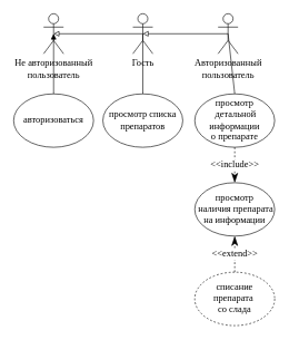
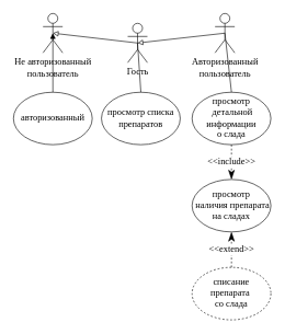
- <mxCell id="15" value="Гость" style="shape=umlActor;verticalLabelPosition=bottom;verticalAlign=top;html=1;outlineConnect=0;fontFamily=Times New Roman;fontSize=14;" vertex="1" parent="1"><mxGeometry x="199" y="20" width="30" height="60" as="geometry" /></mxCell>
+ <mxCell id="15" value="Гость" style="shape=umlActor;verticalLabelPosition=bottom;verticalAlign=top;html=1;outlineConnect=0;fontFamily=Times New Roman;fontSize=14;" vertex="1" parent="1"><mxGeometry x="194" y="35" width="30" height="60" as="geometry" /></mxCell>
- <mxCell id="2" value="&lt;font style=&quot;font-size: 14px;&quot;&gt;авторизоваться&lt;/font&gt;" style="ellipse;whiteSpace=wrap;html=1;fontFamily=Times New Roman;fontSize=14;" vertex="1" parent="1"><mxGeometry x="20" y="140" width="120" height="80" as="geometry" /></mxCell>
+ <mxCell id="2" value="&lt;font style=&quot;font-size: 14px;&quot;&gt;авторизованный&lt;/font&gt;" style="ellipse;whiteSpace=wrap;html=1;fontFamily=Times New Roman;fontSize=14;" vertex="1" parent="1"><mxGeometry x="20" y="140" width="120" height="80" as="geometry" /></mxCell>
- <mxCell id="7" value="просмотр&lt;div style=&quot;font-size: 14px;&quot;&gt;&amp;nbsp;детальной информации о&amp;nbsp;&lt;span style=&quot;background-color: initial; font-size: 14px;&quot;&gt;препарате&lt;/span&gt;&lt;/div&gt;" style="ellipse;whiteSpace=wrap;html=1;fontFamily=Times New Roman;fontSize=14;" vertex="1" parent="1"><mxGeometry x="292" y="140" width="120" height="80" as="geometry" /></mxCell>
+ <mxCell id="7" value="просмотр&lt;div style=&quot;font-size: 14px;&quot;&gt;&amp;nbsp;детальной информации о&amp;nbsp;&lt;span style=&quot;background-color: initial; font-size: 14px;&quot;&gt;слада&lt;/span&gt;&lt;/div&gt;" style="ellipse;whiteSpace=wrap;html=1;fontFamily=Times New Roman;fontSize=14;" vertex="1" parent="1"><mxGeometry x="292" y="140" width="120" height="80" as="geometry" /></mxCell>
- <mxCell id="9" value="просмотр&lt;div style=&quot;font-size: 14px;&quot;&gt;&amp;nbsp;наличия&lt;span style=&quot;background-color: initial; font-size: 14px;&quot;&gt;&amp;nbsp;препарата&lt;/span&gt;&lt;/div&gt;&lt;div style=&quot;font-size: 14px;&quot;&gt;на информации&lt;/div&gt;" style="ellipse;whiteSpace=wrap;html=1;fontFamily=Times New Roman;fontSize=14;" vertex="1" parent="1"><mxGeometry x="292" y="273" width="120" height="80" as="geometry" /></mxCell>
+ <mxCell id="9" value="просмотр&lt;div style=&quot;font-size: 14px;&quot;&gt;&amp;nbsp;наличия&lt;span style=&quot;background-color: initial; font-size: 14px;&quot;&gt;&amp;nbsp;препарата&lt;/span&gt;&lt;/div&gt;&lt;div style=&quot;font-size: 14px;&quot;&gt;на сладах&lt;/div&gt;" style="ellipse;whiteSpace=wrap;html=1;fontFamily=Times New Roman;fontSize=14;" vertex="1" parent="1"><mxGeometry x="292" y="273" width="120" height="80" as="geometry" /></mxCell>
